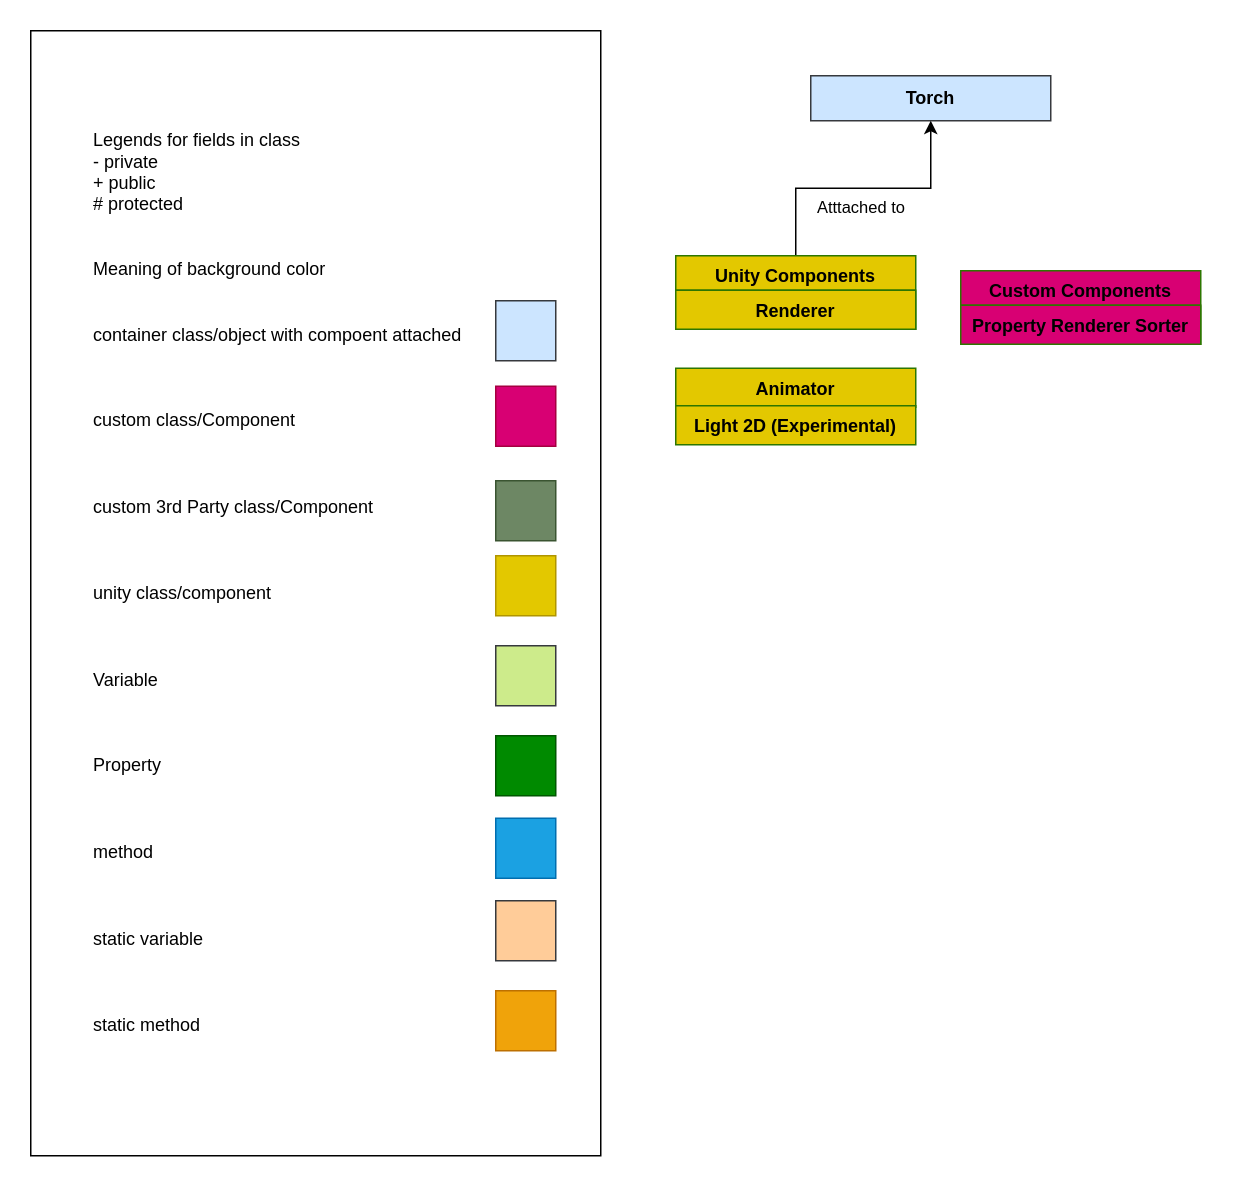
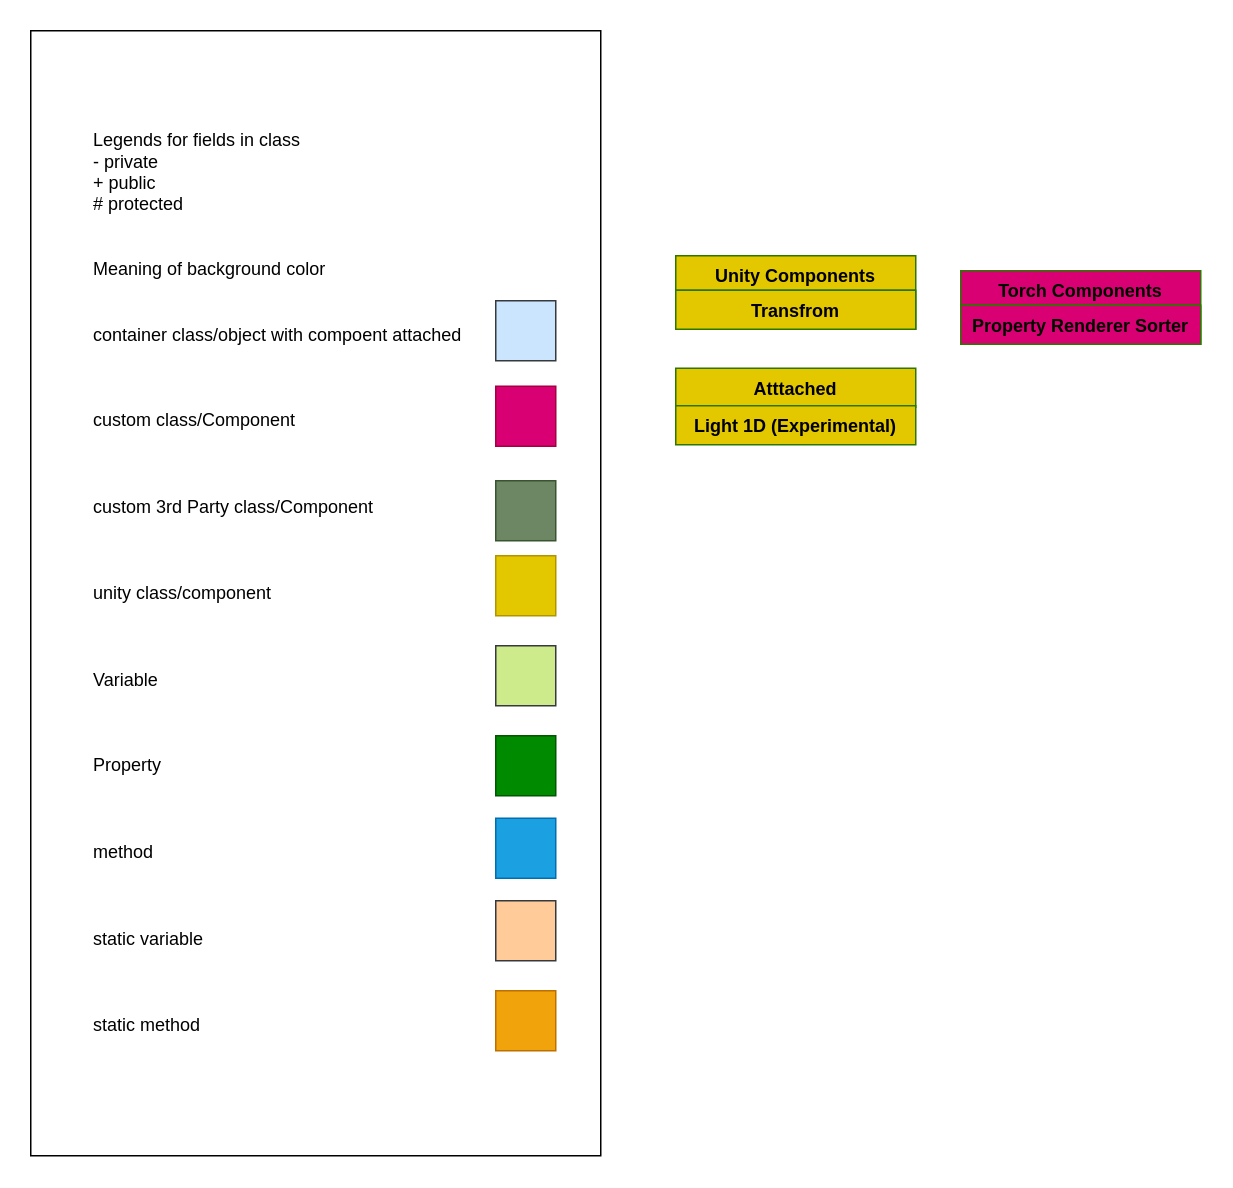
- <mxCell id="12" value="Torch" style="rounded=0;whiteSpace=wrap;html=1;fontColor=#000000;align=center;strokeColor=#36393d;fillColor=#cce5ff;fontStyle=1" parent="1" vertex="1"><mxGeometry x="540" y="50" width="160" height="30" as="geometry" /></mxCell>
- <mxCell id="13" value="Atttached to&amp;nbsp;" style="edgeStyle=orthogonalEdgeStyle;rounded=0;orthogonalLoop=1;jettySize=auto;html=1;exitX=0.5;exitY=0;exitDx=0;exitDy=0;fontColor=#000000;align=center;verticalAlign=top;" parent="1" source="14" target="12" edge="1"><mxGeometry relative="1" as="geometry" /></mxCell>
- <mxCell id="16" value="Custom Components" style="swimlane;fontStyle=1;childLayout=stackLayout;horizontal=1;horizontalStack=0;resizeParent=1;resizeParentMax=0;resizeLast=0;collapsible=1;marginBottom=0;fontColor=#000000;align=center;verticalAlign=top;strokeColor=#2D7600;gradientColor=none;spacingLeft=4;spacingRight=4;fillColor=#D80073;" parent="1" vertex="1"><mxGeometry x="640" y="180" width="160" height="49" as="geometry"><mxRectangle x="650" y="200" width="160" height="23" as="alternateBounds" /></mxGeometry></mxCell>
+ <mxCell id="16" value="Torch Components" style="swimlane;fontStyle=1;childLayout=stackLayout;horizontal=1;horizontalStack=0;resizeParent=1;resizeParentMax=0;resizeLast=0;collapsible=1;marginBottom=0;fontColor=#000000;align=center;verticalAlign=top;strokeColor=#2D7600;gradientColor=none;spacingLeft=4;spacingRight=4;fillColor=#D80073;" parent="1" vertex="1"><mxGeometry x="640" y="180" width="160" height="49" as="geometry"><mxRectangle x="650" y="200" width="160" height="23" as="alternateBounds" /></mxGeometry></mxCell>
- <mxCell id="15" value="Renderer" style="text;strokeColor=#2D7600;fillColor=#E3C800;align=center;verticalAlign=top;spacingLeft=4;spacingRight=4;overflow=hidden;rotatable=0;points=[[0,0.5],[1,0.5]];portConstraint=eastwest;fontColor=#000000;fontStyle=1" parent="14" vertex="1"><mxGeometry y="23" width="160" height="26" as="geometry" /></mxCell>
+ <mxCell id="15" value="Transfrom" style="text;strokeColor=#2D7600;fillColor=#E3C800;align=center;verticalAlign=top;spacingLeft=4;spacingRight=4;overflow=hidden;rotatable=0;points=[[0,0.5],[1,0.5]];portConstraint=eastwest;fontColor=#000000;fontStyle=1" parent="14" vertex="1"><mxGeometry y="23" width="160" height="26" as="geometry" /></mxCell>
- <mxCell id="18" value="Animator" style="text;strokeColor=#2D7600;fillColor=#E3C800;align=center;verticalAlign=top;spacingLeft=4;spacingRight=4;overflow=hidden;rotatable=0;points=[[0,0.5],[1,0.5]];portConstraint=eastwest;fontColor=#000000;fontStyle=1" parent="1" vertex="1"><mxGeometry x="450" y="245" width="160" height="26" as="geometry" /></mxCell>
+ <mxCell id="18" value="Atttached" style="text;strokeColor=#2D7600;fillColor=#E3C800;align=center;verticalAlign=top;spacingLeft=4;spacingRight=4;overflow=hidden;rotatable=0;points=[[0,0.5],[1,0.5]];portConstraint=eastwest;fontColor=#000000;fontStyle=1" parent="1" vertex="1"><mxGeometry x="450" y="245" width="160" height="26" as="geometry" /></mxCell>
- <mxCell id="20" value="Light 2D (Experimental)" style="text;strokeColor=#2D7600;fillColor=#E3C800;align=center;verticalAlign=top;spacingLeft=4;spacingRight=4;overflow=hidden;rotatable=0;points=[[0,0.5],[1,0.5]];portConstraint=eastwest;fontColor=#000000;fontStyle=1" parent="1" vertex="1"><mxGeometry x="450" y="270" width="160" height="26" as="geometry" /></mxCell>
+ <mxCell id="20" value="Light 1D (Experimental)" style="text;strokeColor=#2D7600;fillColor=#E3C800;align=center;verticalAlign=top;spacingLeft=4;spacingRight=4;overflow=hidden;rotatable=0;points=[[0,0.5],[1,0.5]];portConstraint=eastwest;fontColor=#000000;fontStyle=1" parent="1" vertex="1"><mxGeometry x="450" y="270" width="160" height="26" as="geometry" /></mxCell>
